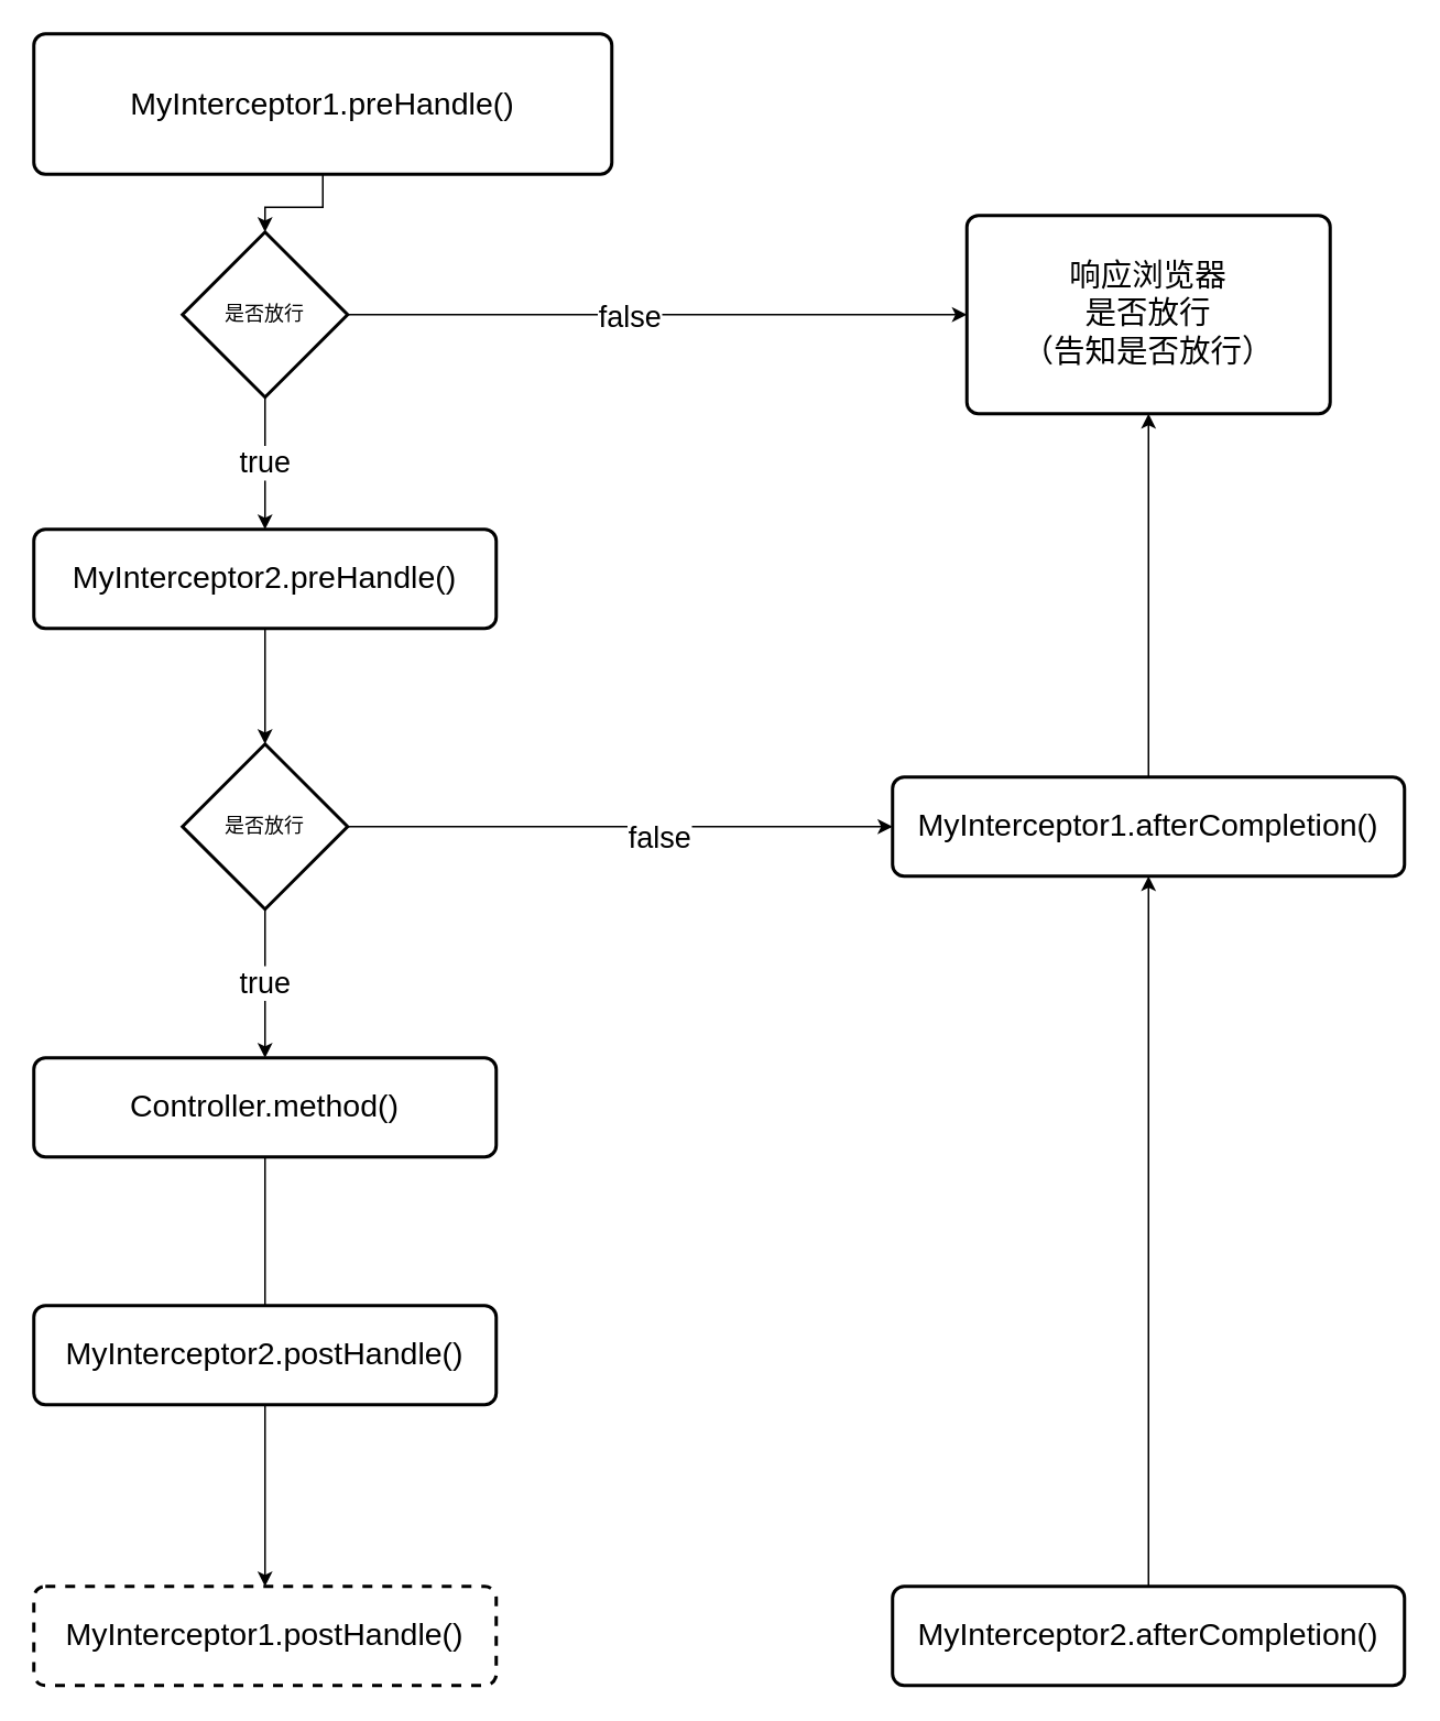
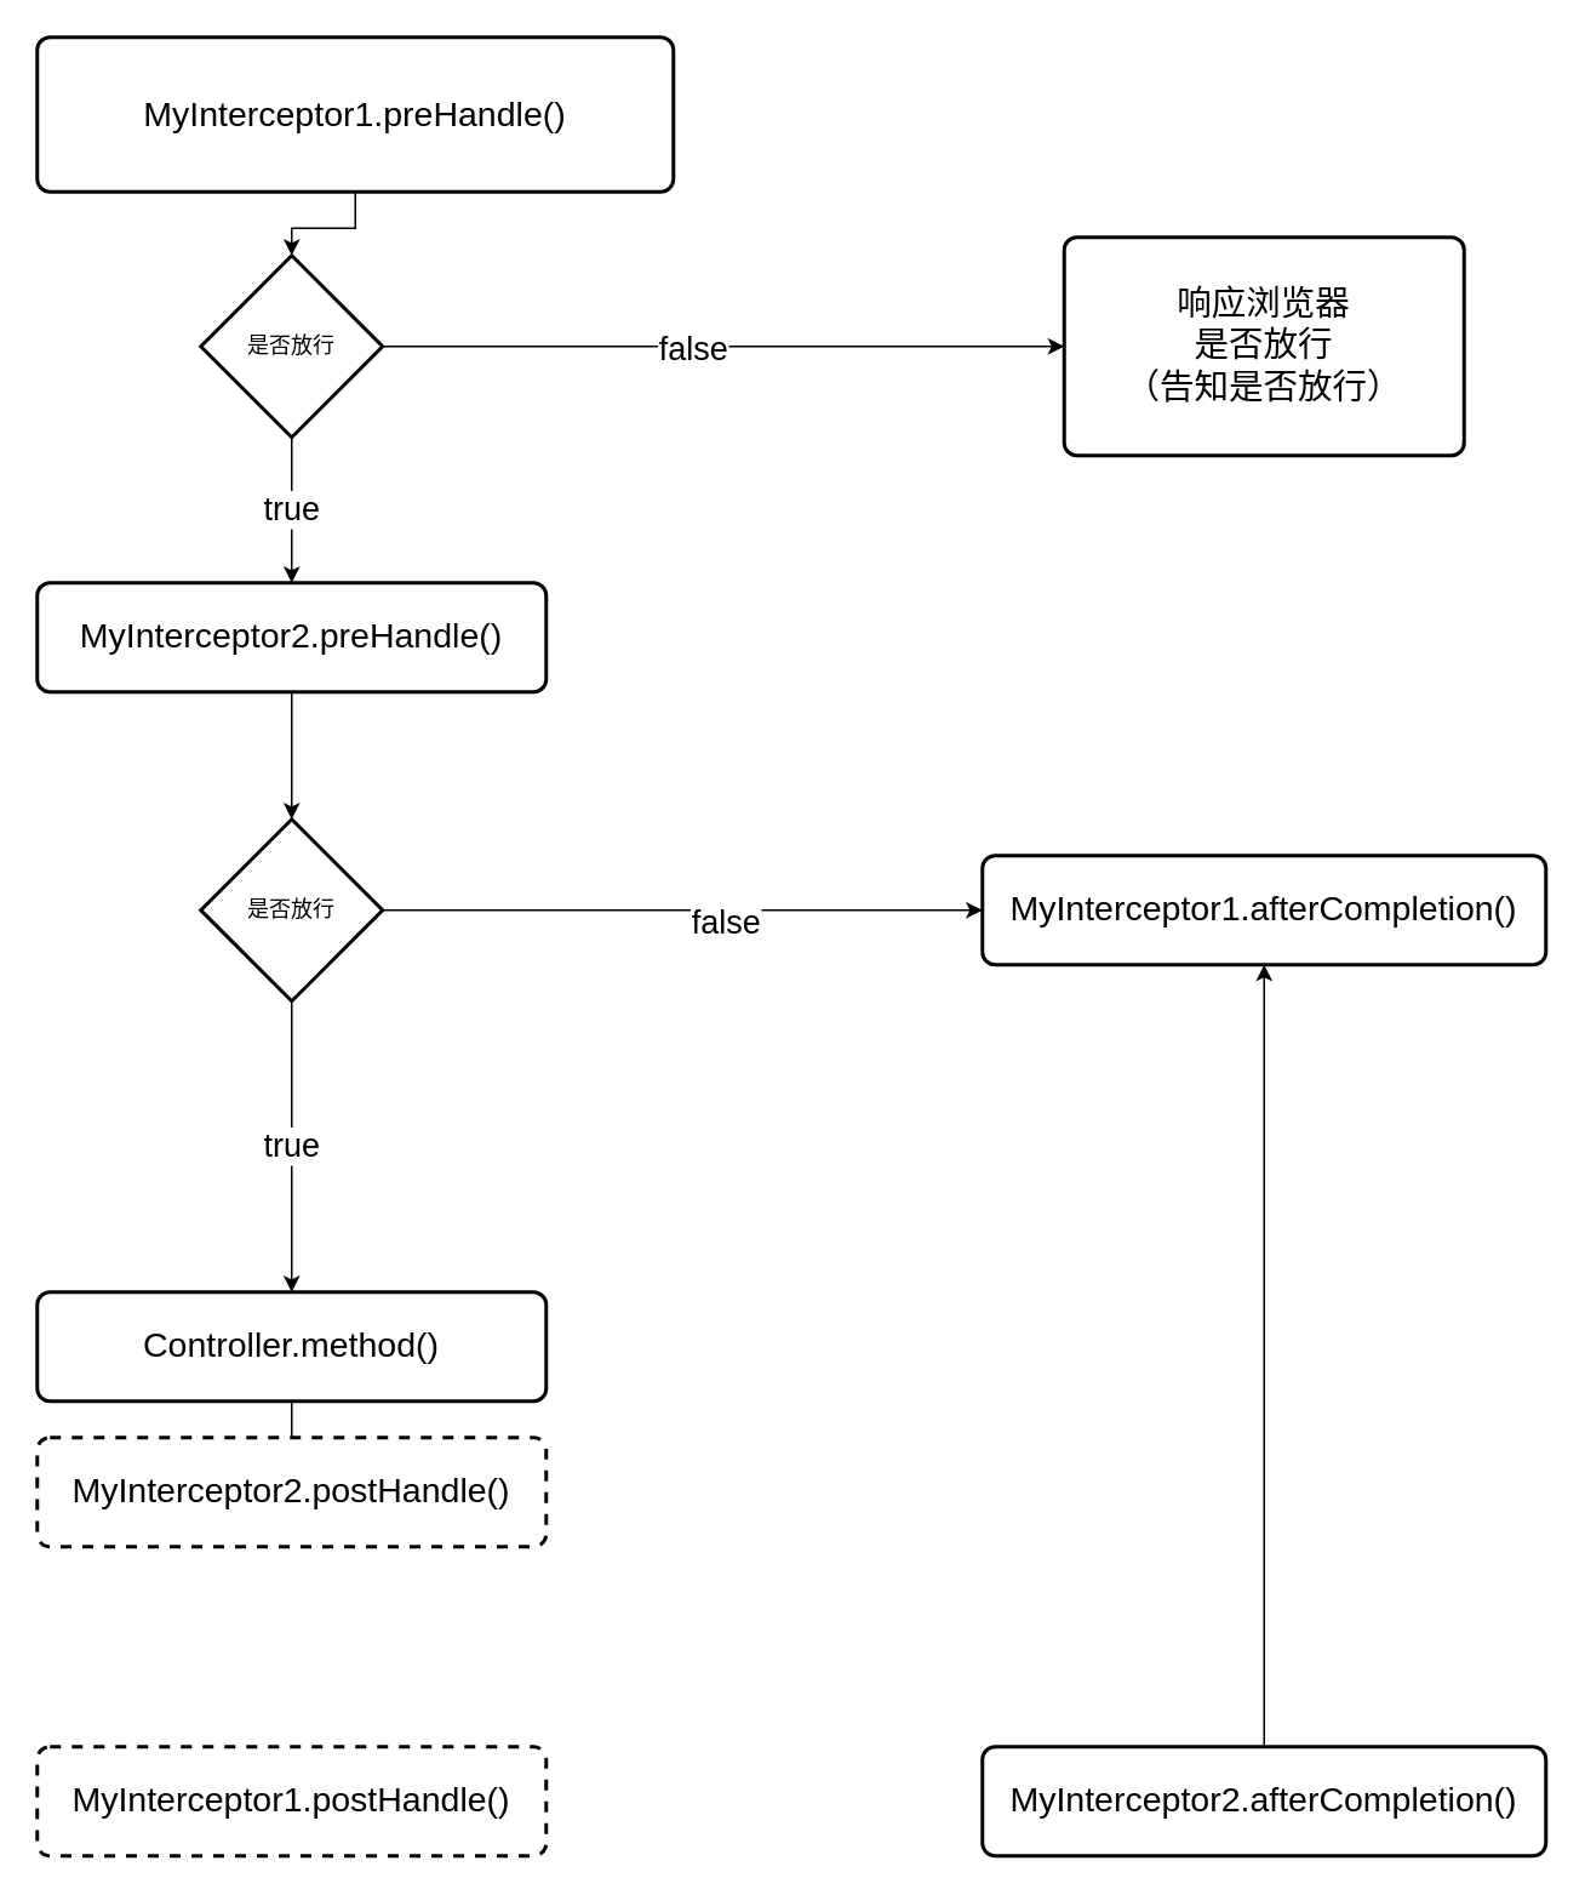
- <mxCell id="9" style="edgeStyle=orthogonalEdgeStyle;rounded=0;orthogonalLoop=1;jettySize=auto;html=1;fontSize=18;" edge="1" parent="1" source="10" target="21"><mxGeometry relative="1" as="geometry" /></mxCell>
- <mxCell id="23" value="&lt;font style=&quot;font-size: 19px&quot;&gt;Controller.method()&lt;/font&gt;" style="rounded=1;whiteSpace=wrap;html=1;absoluteArcSize=1;arcSize=14;strokeWidth=2;" vertex="1" parent="1"><mxGeometry x="20" y="640" width="280" height="60" as="geometry" /></mxCell>
+ <mxCell id="23" value="&lt;font style=&quot;font-size: 19px&quot;&gt;Controller.method()&lt;/font&gt;" style="rounded=1;whiteSpace=wrap;html=1;absoluteArcSize=1;arcSize=14;strokeWidth=2;" vertex="1" parent="1"><mxGeometry x="20" y="710" width="280" height="60" as="geometry" /></mxCell>
- <mxCell id="14" value="&lt;font style=&quot;font-size: 19px&quot;&gt;MyInterceptor2.postHandle()&lt;/font&gt;" style="rounded=1;whiteSpace=wrap;html=1;absoluteArcSize=1;arcSize=14;strokeWidth=2;" vertex="1" parent="1"><mxGeometry x="20" y="790" width="280" height="60" as="geometry" /></mxCell>
+ <mxCell id="14" value="&lt;font style=&quot;font-size: 19px&quot;&gt;MyInterceptor2.postHandle()&lt;/font&gt;" style="rounded=1;whiteSpace=wrap;html=1;absoluteArcSize=1;arcSize=14;strokeWidth=2;dashed=1;" vertex="1" parent="1"><mxGeometry x="20" y="790" width="280" height="60" as="geometry" /></mxCell>
- <mxCell id="13" style="edgeStyle=orthogonalEdgeStyle;rounded=0;orthogonalLoop=1;jettySize=auto;html=1;fontSize=18;" edge="1" parent="1" source="14" target="8"><mxGeometry relative="1" as="geometry" /></mxCell>
